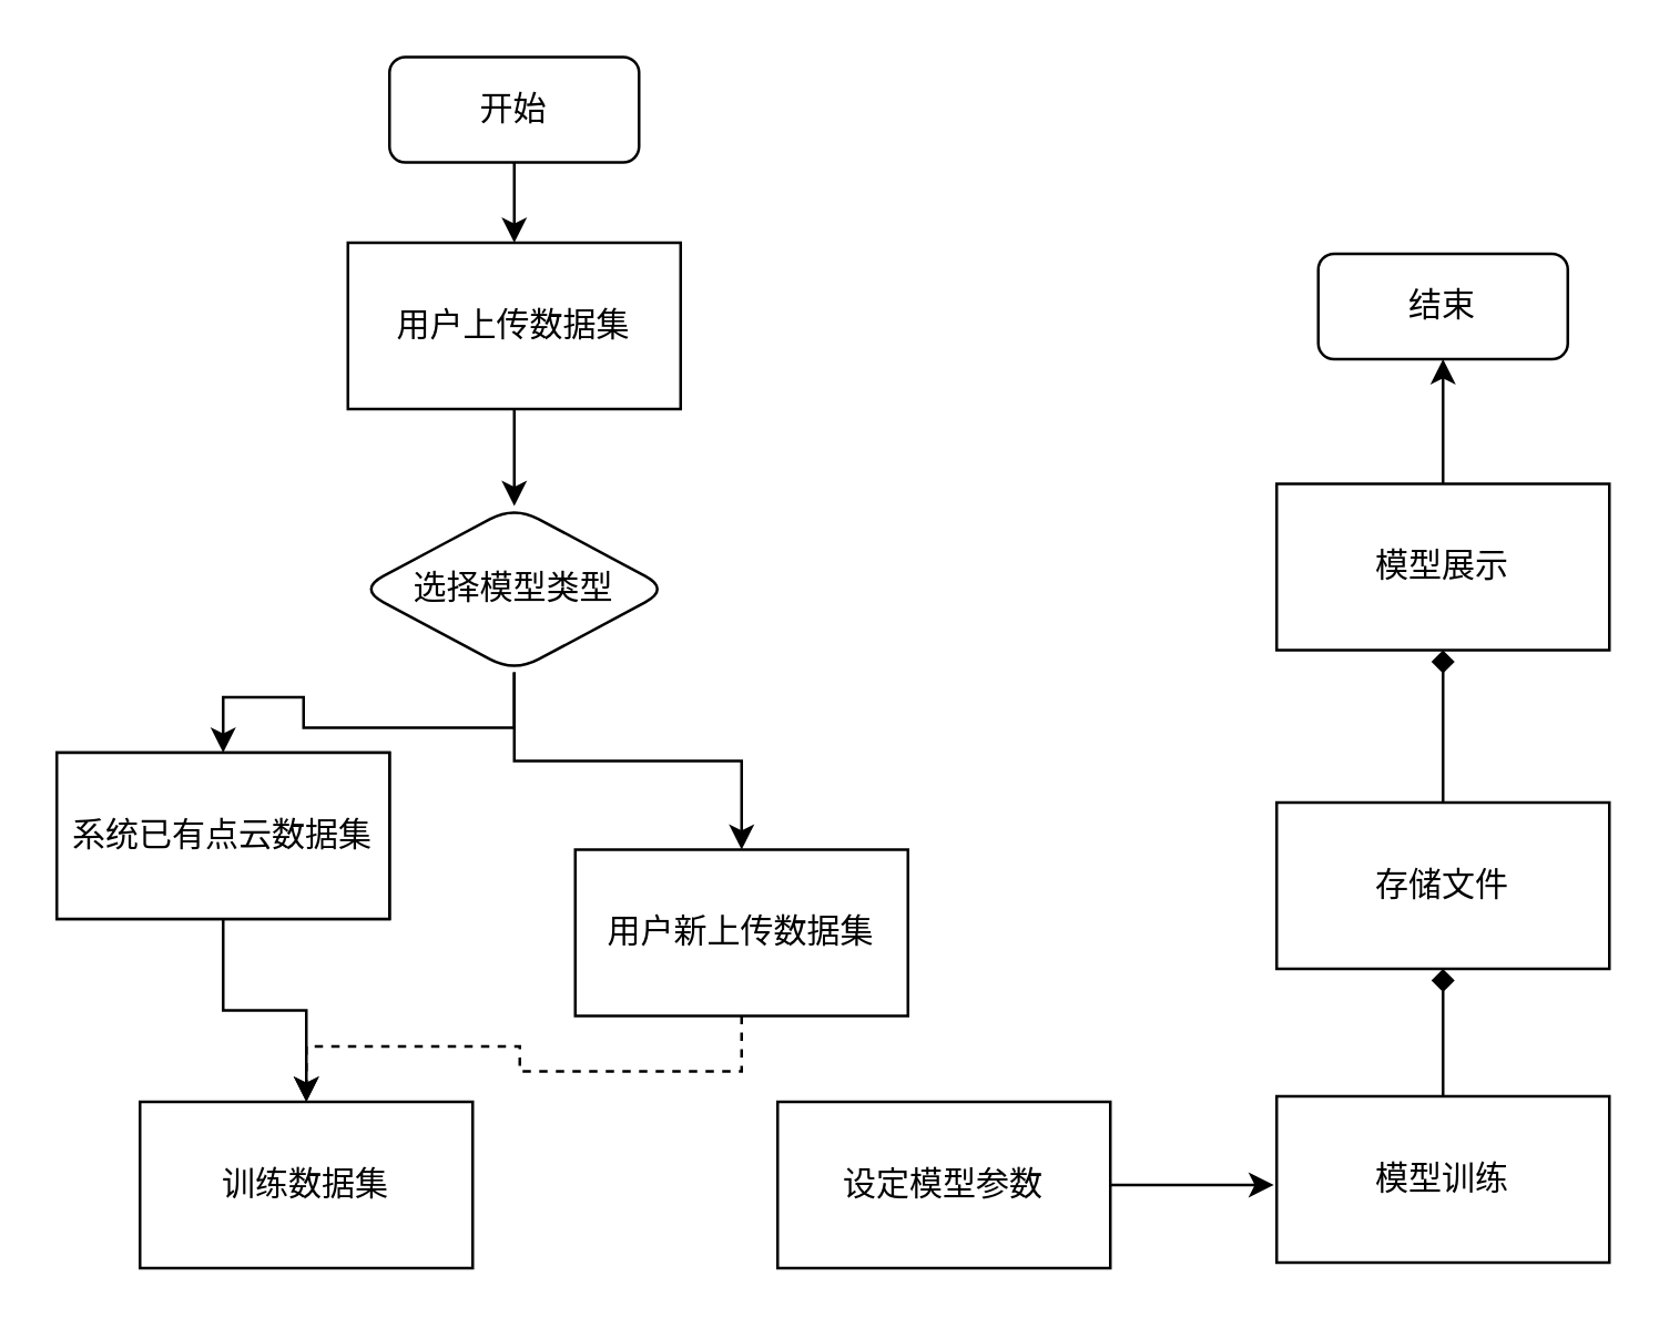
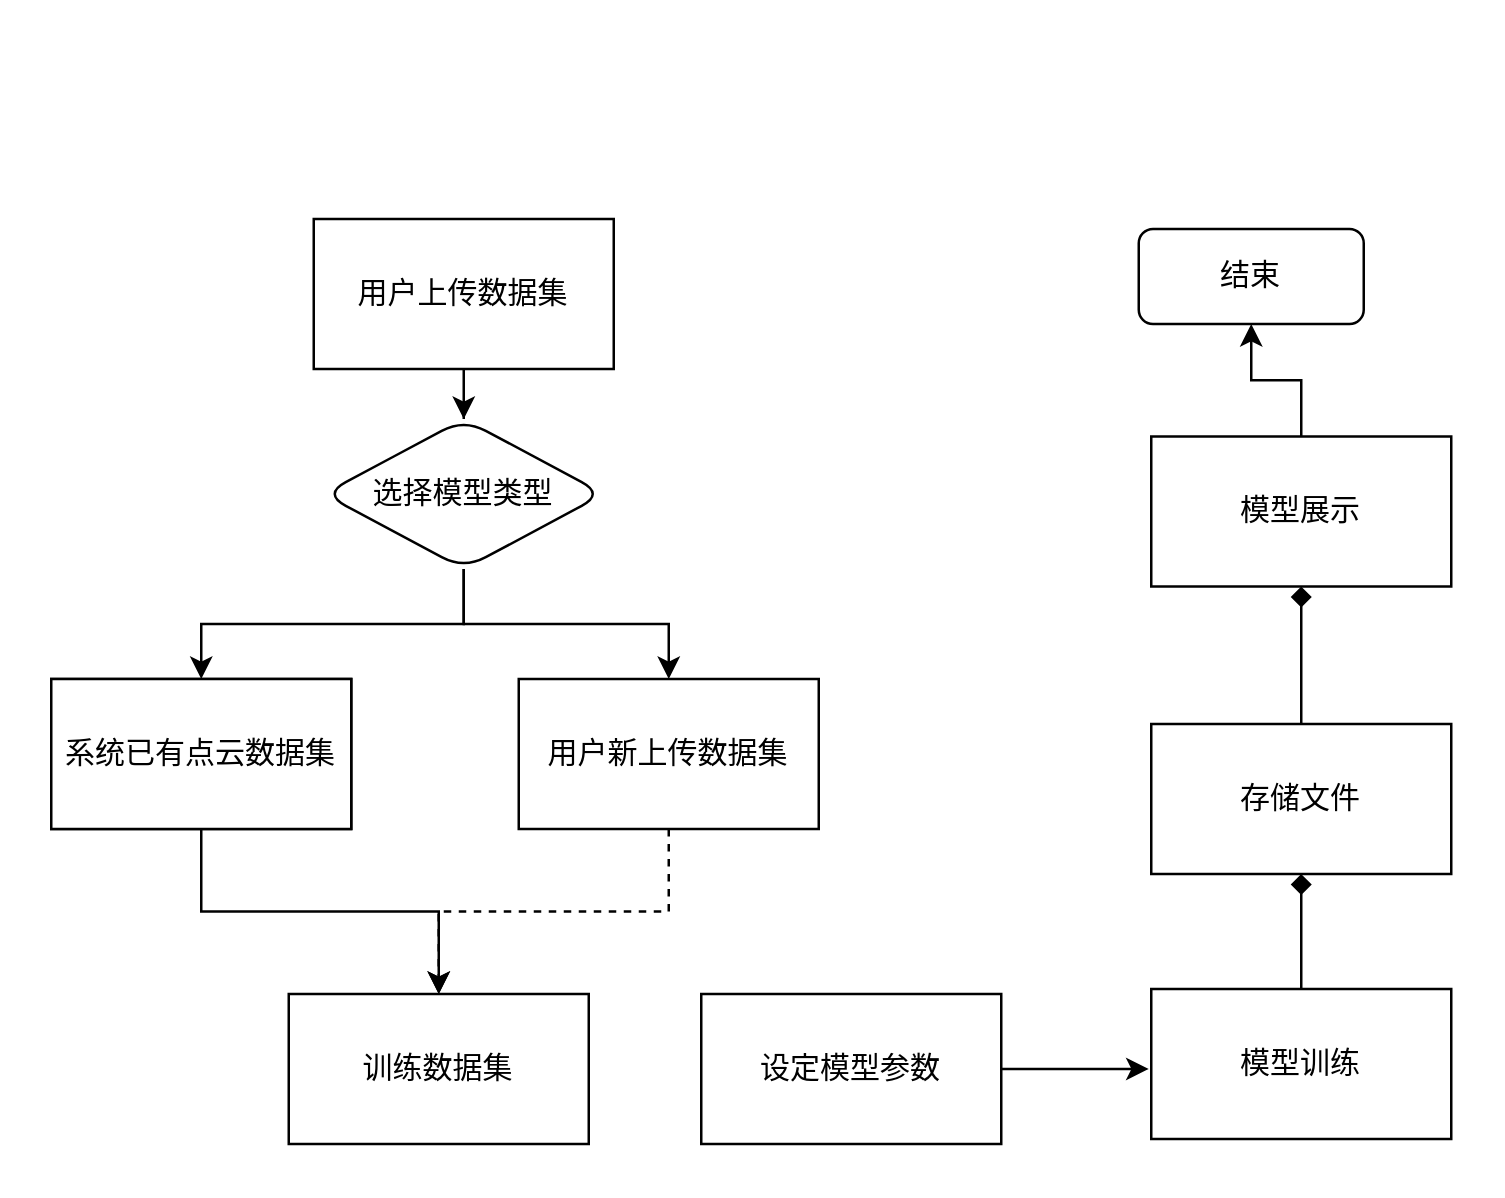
- <mxCell id="3" value="开始" style="rounded=1;whiteSpace=wrap;html=1;" vertex="1" parent="1"><mxGeometry x="140" y="20" width="90" height="38" as="geometry" /></mxCell>
- <mxCell id="2" style="edgeStyle=orthogonalEdgeStyle;rounded=0;orthogonalLoop=1;jettySize=auto;html=1;" edge="1" parent="1" source="3" target="5"><mxGeometry relative="1" as="geometry" /></mxCell>
- <mxCell id="23" value="结束" style="rounded=1;whiteSpace=wrap;html=1;" vertex="1" parent="1"><mxGeometry x="475" y="91" width="90" height="38" as="geometry" /></mxCell>
+ <mxCell id="23" value="结束" style="rounded=1;whiteSpace=wrap;html=1;" vertex="1" parent="1"><mxGeometry x="455" y="91" width="90" height="38" as="geometry" /></mxCell>
- <mxCell id="8" value="选择模型类型" style="rhombus;whiteSpace=wrap;html=1;rounded=1;strokeWidth=1;" vertex="1" parent="1"><mxGeometry x="129" y="182" width="112" height="60" as="geometry" /></mxCell>
+ <mxCell id="8" value="选择模型类型" style="rhombus;whiteSpace=wrap;html=1;rounded=1;strokeWidth=1;" vertex="1" parent="1"><mxGeometry x="129" y="167" width="112" height="60" as="geometry" /></mxCell>
- <mxCell id="13" value="用户新上传数据集" style="rounded=0;whiteSpace=wrap;html=1;strokeWidth=1;" vertex="1" parent="1"><mxGeometry x="207" y="306" width="120" height="60" as="geometry" /></mxCell>
+ <mxCell id="13" value="用户新上传数据集" style="rounded=0;whiteSpace=wrap;html=1;strokeWidth=1;" vertex="1" parent="1"><mxGeometry x="207" y="271" width="120" height="60" as="geometry" /></mxCell>
- <mxCell id="14" value="训练数据集" style="rounded=0;whiteSpace=wrap;html=1;strokeWidth=1;" vertex="1" parent="1"><mxGeometry x="50" y="397" width="120" height="60" as="geometry" /></mxCell>
+ <mxCell id="14" value="训练数据集" style="rounded=0;whiteSpace=wrap;html=1;strokeWidth=1;" vertex="1" parent="1"><mxGeometry x="115" y="397" width="120" height="60" as="geometry" /></mxCell>
